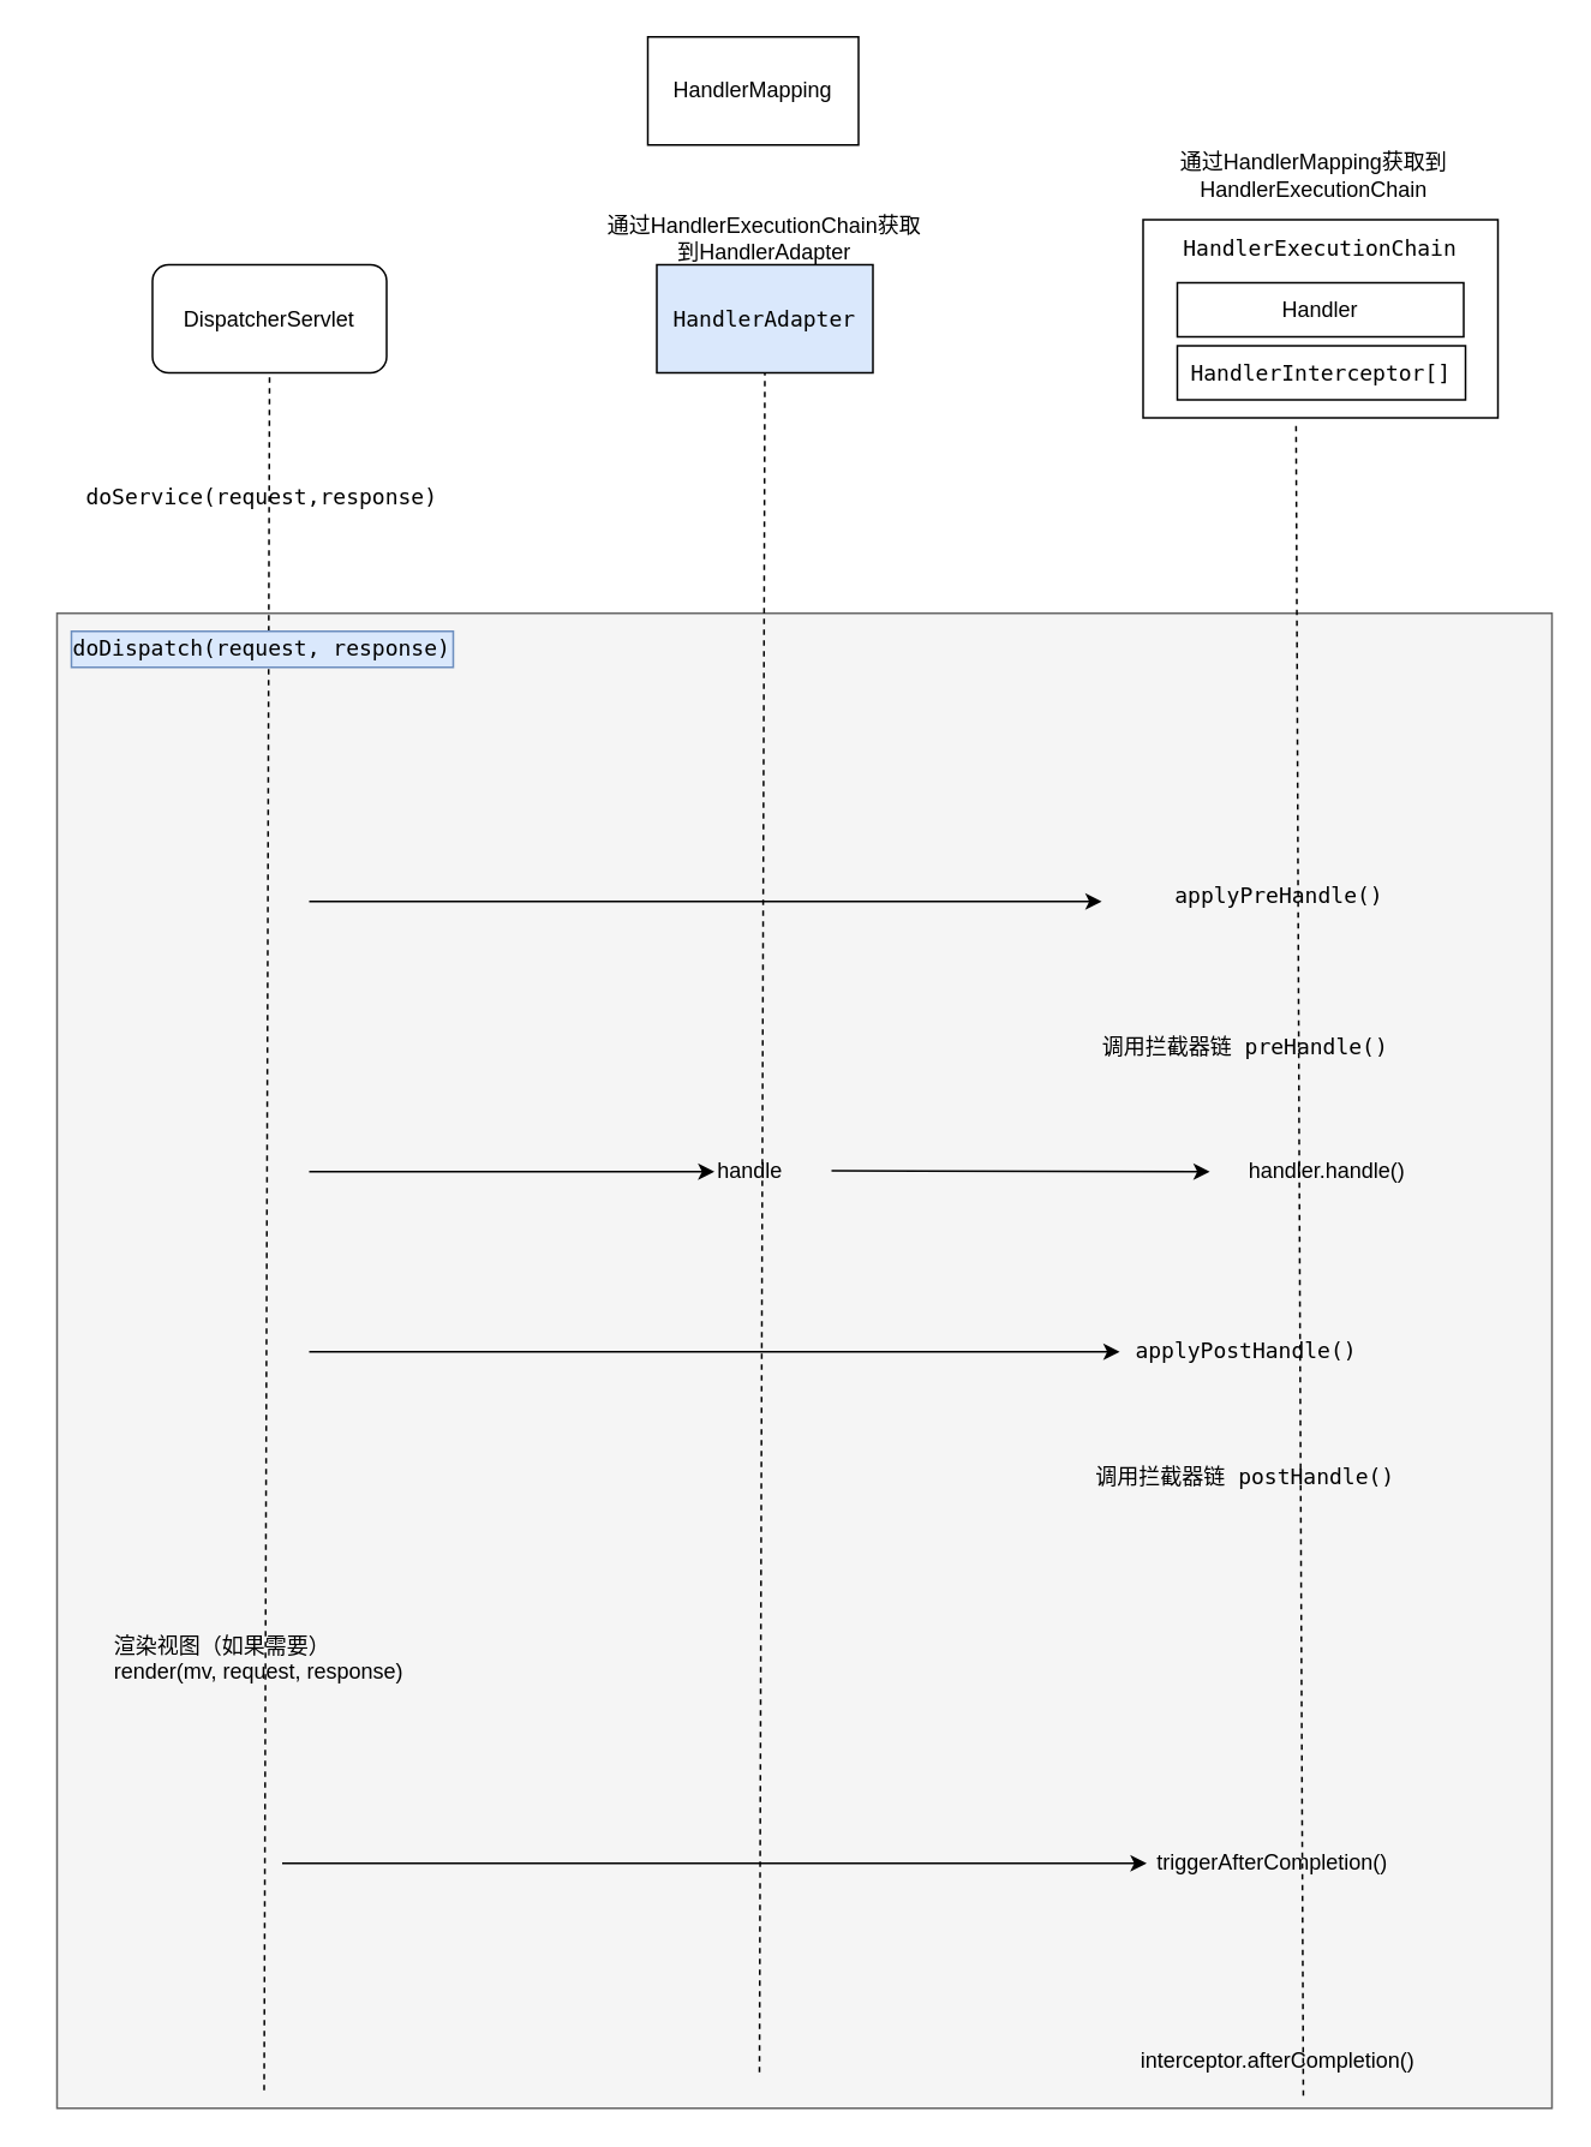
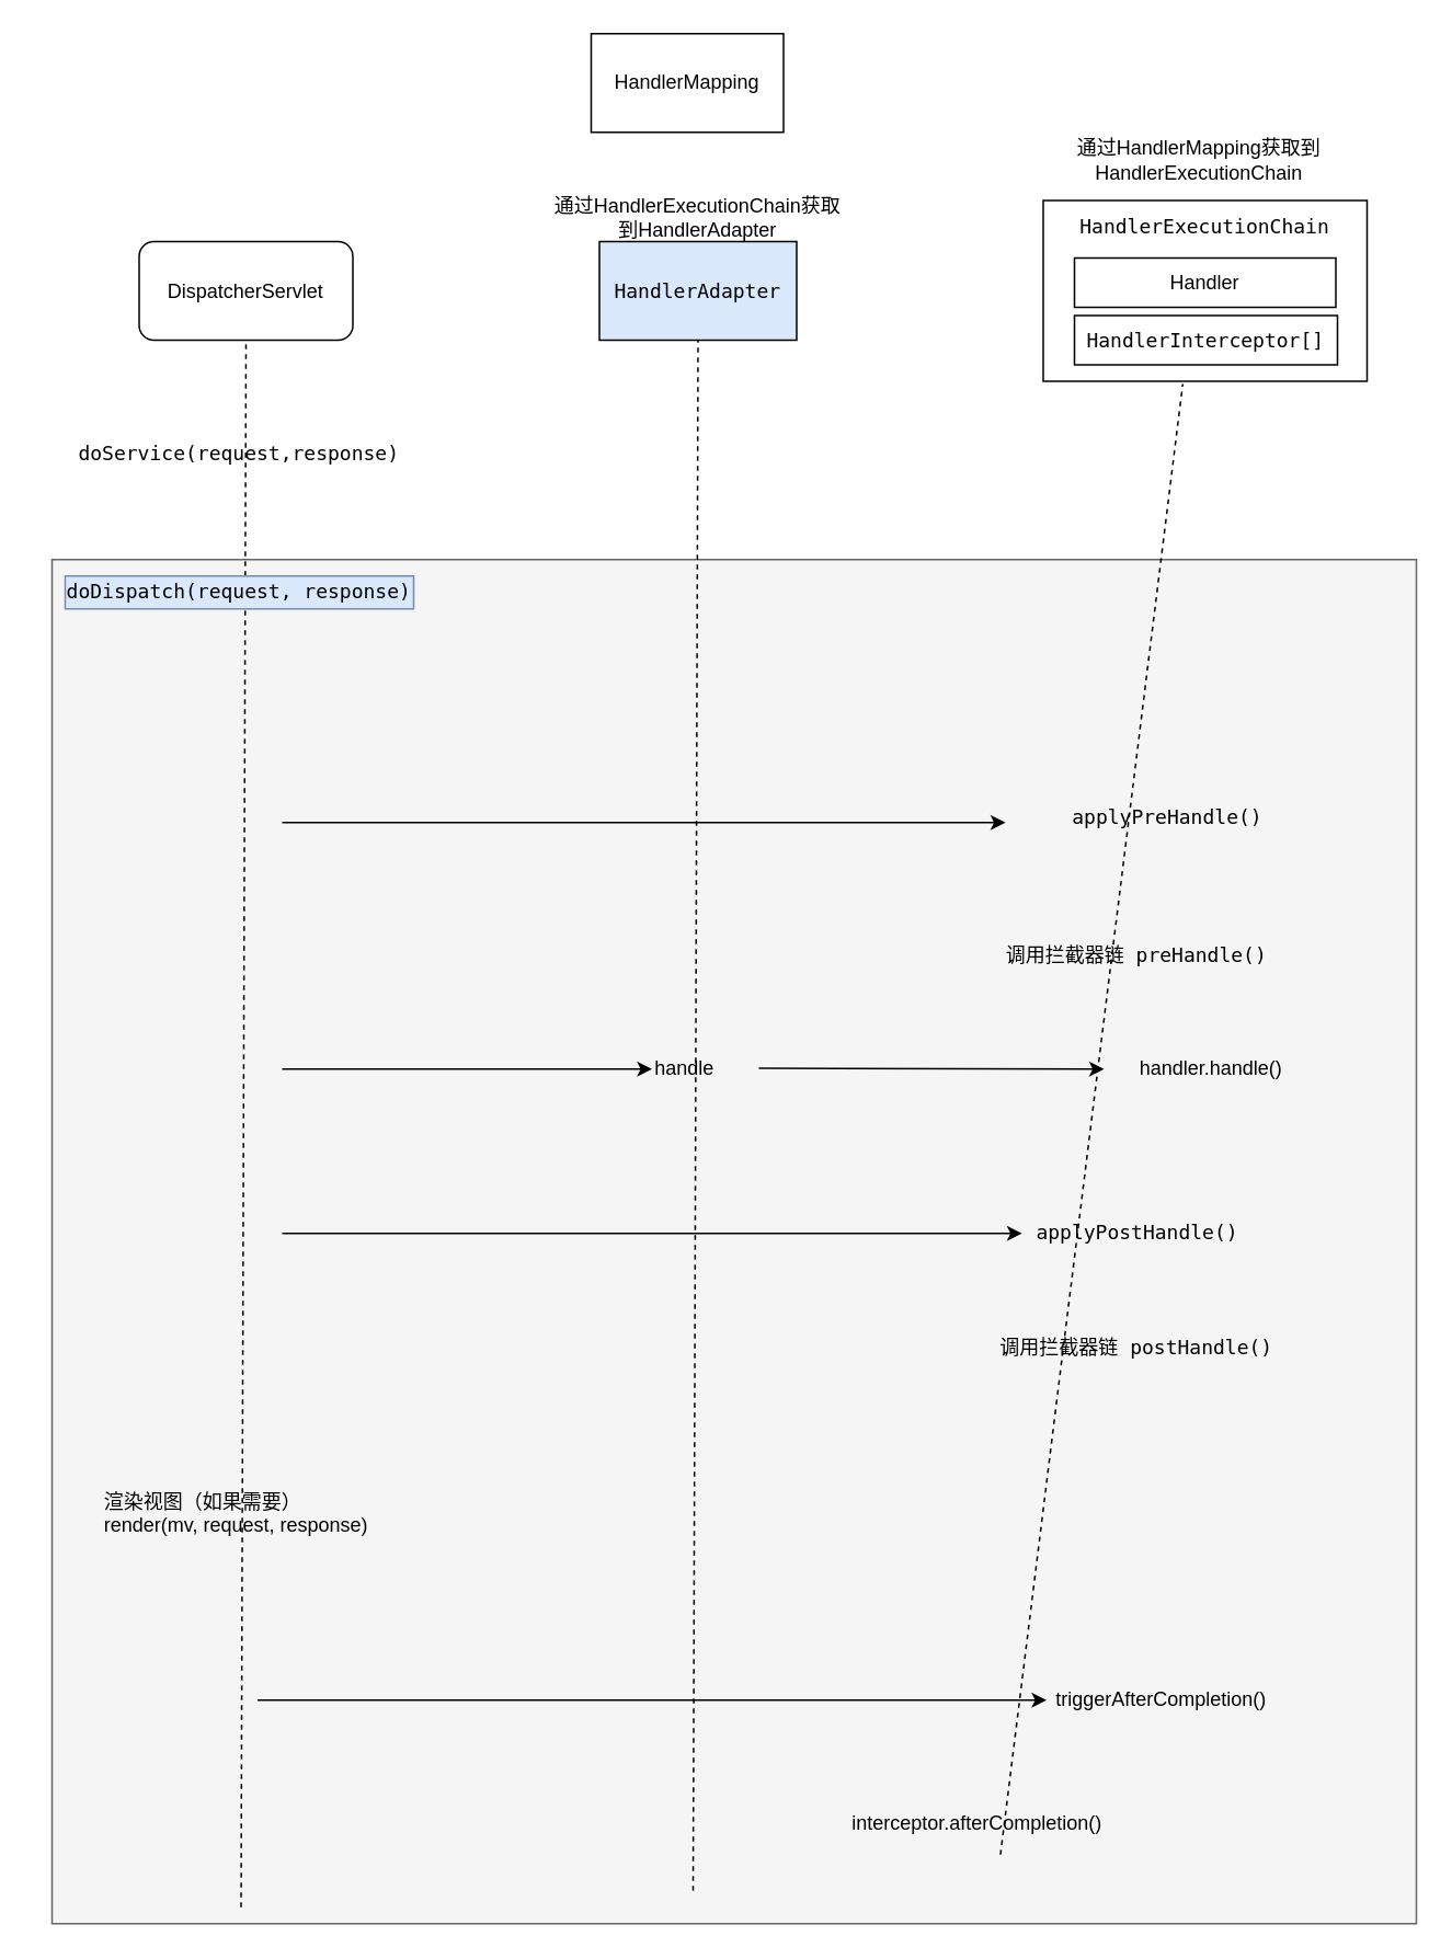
- <mxCell id="26" value="interceptor.afterCompletion()" style="text;html=1;" vertex="1" parent="1"><mxGeometry x="631" y="1130" width="170" height="30" as="geometry" /></mxCell>
+ <mxCell id="26" value="interceptor.afterCompletion()" style="text;html=1;" vertex="1" parent="1"><mxGeometry x="516" y="1095" width="170" height="30" as="geometry" /></mxCell>
